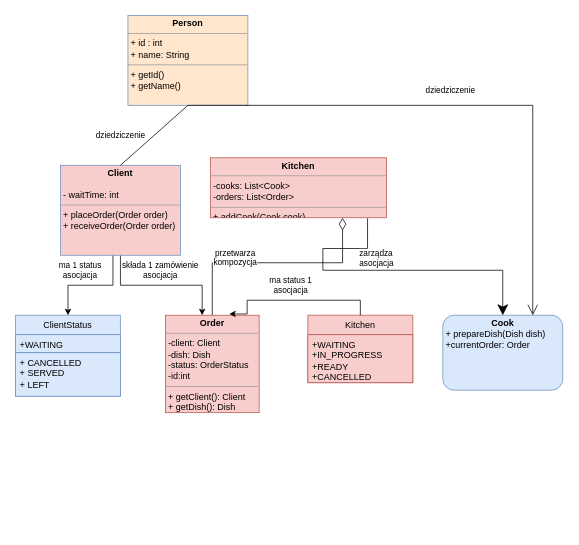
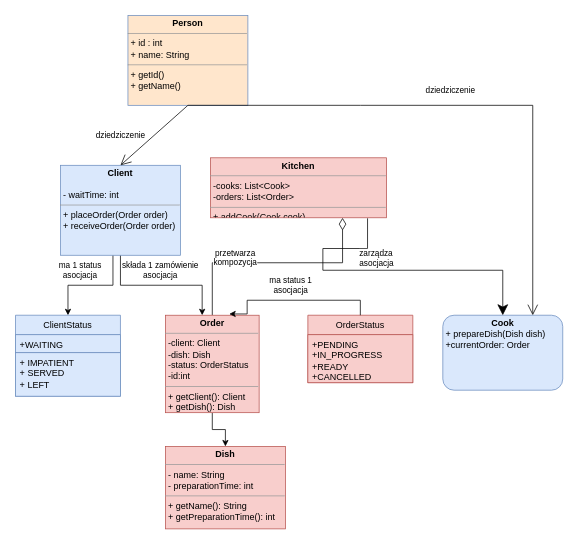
- <mxCell id="19" value="dziedziczenie" style="endArrow=none;endFill=1;endSize=12;html=1;rounded=0;exitX=0.5;exitY=1;exitDx=0;exitDy=0;entryX=0.5;entryY=0;entryDx=0;entryDy=0;" parent="1" source="18" target="5" edge="1"><mxGeometry x="0.559" y="-30" width="160" relative="1" as="geometry"><mxPoint x="360" y="230" as="sourcePoint" /><mxPoint x="520" y="230" as="targetPoint" /><mxPoint as="offset" /></mxGeometry></mxCell>
+ <mxCell id="19" value="dziedziczenie" style="endArrow=open;endFill=1;endSize=12;html=1;rounded=0;exitX=0.5;exitY=1;exitDx=0;exitDy=0;entryX=0.5;entryY=0;entryDx=0;entryDy=0;" parent="1" source="18" target="5" edge="1"><mxGeometry x="0.559" y="-30" width="160" relative="1" as="geometry"><mxPoint x="360" y="230" as="sourcePoint" /><mxPoint x="520" y="230" as="targetPoint" /><mxPoint as="offset" /></mxGeometry></mxCell>
- <mxCell id="5" value="&lt;p style=&quot;margin:0px;margin-top:4px;text-align:center;&quot;&gt;&lt;b&gt;Client&lt;/b&gt;&lt;/p&gt;&lt;p style=&quot;margin:0px;margin-left:4px;&quot;&gt;&lt;br&gt;&lt;/p&gt;&lt;p style=&quot;margin:0px;margin-left:4px;&quot;&gt;- waitTime: int&lt;/p&gt;&lt;hr size=&quot;1&quot;&gt;&lt;p style=&quot;margin:0px;margin-left:4px;&quot;&gt;+ placeOrder(Order order)&lt;/p&gt;&lt;p style=&quot;margin:0px;margin-left:4px;&quot;&gt;+ receiveOrder(Order order)&lt;/p&gt;" style="verticalAlign=top;align=left;overflow=fill;fontSize=12;fontFamily=Helvetica;html=1;whiteSpace=wrap;fillColor=#f8cecc;strokeColor=#6c8ebf;rounded=0;shadow=0;glass=0;" parent="1" vertex="1"><mxGeometry x="80" y="220" width="160" height="120" as="geometry" /></mxCell>
+ <mxCell id="5" value="&lt;p style=&quot;margin:0px;margin-top:4px;text-align:center;&quot;&gt;&lt;b&gt;Client&lt;/b&gt;&lt;/p&gt;&lt;p style=&quot;margin:0px;margin-left:4px;&quot;&gt;&lt;br&gt;&lt;/p&gt;&lt;p style=&quot;margin:0px;margin-left:4px;&quot;&gt;- waitTime: int&lt;/p&gt;&lt;hr size=&quot;1&quot;&gt;&lt;p style=&quot;margin:0px;margin-left:4px;&quot;&gt;+ placeOrder(Order order)&lt;/p&gt;&lt;p style=&quot;margin:0px;margin-left:4px;&quot;&gt;+ receiveOrder(Order order)&lt;/p&gt;" style="verticalAlign=top;align=left;overflow=fill;fontSize=12;fontFamily=Helvetica;html=1;whiteSpace=wrap;fillColor=#dae8fc;strokeColor=#6c8ebf;rounded=0;shadow=0;glass=0;" parent="1" vertex="1"><mxGeometry x="80" y="220" width="160" height="120" as="geometry" /></mxCell>
- <mxCell id="15" value="Kitchen" style="swimlane;fontStyle=0;childLayout=stackLayout;horizontal=1;startSize=26;fillColor=#f8cecc;horizontalStack=0;resizeParent=1;resizeParentMax=0;resizeLast=0;collapsible=1;marginBottom=0;whiteSpace=wrap;html=1;strokeColor=#b85450;" parent="1" vertex="1"><mxGeometry x="410" y="420" width="140" height="90" as="geometry"><mxRectangle x="410" y="320" width="110" height="30" as="alternateBounds" /></mxGeometry></mxCell>
+ <mxCell id="15" value="OrderStatus" style="swimlane;fontStyle=0;childLayout=stackLayout;horizontal=1;startSize=26;fillColor=#f8cecc;horizontalStack=0;resizeParent=1;resizeParentMax=0;resizeLast=0;collapsible=1;marginBottom=0;whiteSpace=wrap;html=1;strokeColor=#b85450;" parent="1" vertex="1"><mxGeometry x="410" y="420" width="140" height="90" as="geometry"><mxRectangle x="410" y="320" width="110" height="30" as="alternateBounds" /></mxGeometry></mxCell>
- <mxCell id="16" value="+WAITING&lt;br&gt;+IN_PROGRESS&lt;br&gt;+READY&lt;br&gt;+CANCELLED" style="text;strokeColor=#b85450;fillColor=#f8cecc;align=left;verticalAlign=top;spacingLeft=4;spacingRight=4;overflow=hidden;rotatable=0;points=[[0,0.5],[1,0.5]];portConstraint=eastwest;whiteSpace=wrap;html=1;rounded=0;" parent="15" vertex="1"><mxGeometry y="26" width="140" height="64" as="geometry" /></mxCell>
+ <mxCell id="16" value="+PENDING&lt;br&gt;+IN_PROGRESS&lt;br&gt;+READY&lt;br&gt;+CANCELLED" style="text;strokeColor=#b85450;fillColor=#f8cecc;align=left;verticalAlign=top;spacingLeft=4;spacingRight=4;overflow=hidden;rotatable=0;points=[[0,0.5],[1,0.5]];portConstraint=eastwest;whiteSpace=wrap;html=1;rounded=0;" parent="15" vertex="1"><mxGeometry y="26" width="140" height="64" as="geometry" /></mxCell>
- <mxCell id="12" value="+ CANCELLED&lt;br&gt;+ SERVED&lt;br&gt;+ LEFT" style="text;strokeColor=#6c8ebf;fillColor=#dae8fc;align=left;verticalAlign=top;spacingLeft=4;spacingRight=4;overflow=hidden;rotatable=0;points=[[0,0.5],[1,0.5]];portConstraint=eastwest;whiteSpace=wrap;html=1;rounded=0;" parent="10" vertex="1"><mxGeometry y="50" width="140" height="58" as="geometry" /></mxCell>
+ <mxCell id="12" value="+ IMPATIENT&lt;br&gt;+ SERVED&lt;br&gt;+ LEFT" style="text;strokeColor=#6c8ebf;fillColor=#dae8fc;align=left;verticalAlign=top;spacingLeft=4;spacingRight=4;overflow=hidden;rotatable=0;points=[[0,0.5],[1,0.5]];portConstraint=eastwest;whiteSpace=wrap;html=1;rounded=0;" parent="10" vertex="1"><mxGeometry y="50" width="140" height="58" as="geometry" /></mxCell>
+ <mxCell id="7" value="zawiera 1 danie&lt;br&gt;asocjacja" style="edgeStyle=orthogonalEdgeStyle;rounded=0;orthogonalLoop=1;jettySize=auto;html=1;" parent="1" source="8" target="13" edge="1"><mxGeometry x="0.091" y="50" relative="1" as="geometry"><mxPoint as="offset" /></mxGeometry></mxCell>
+ <mxCell id="13" value="&lt;p style=&quot;margin:0px;margin-top:4px;text-align:center;&quot;&gt;&lt;b&gt;Dish&lt;/b&gt;&lt;/p&gt;&lt;hr size=&quot;1&quot;&gt;&lt;p style=&quot;margin:0px;margin-left:4px;&quot;&gt;- name: String&lt;/p&gt;&lt;p style=&quot;margin:0px;margin-left:4px;&quot;&gt;- preparationTime: int&lt;/p&gt;&lt;hr size=&quot;1&quot;&gt;&lt;p style=&quot;margin:0px;margin-left:4px;&quot;&gt;+ getName(): String&lt;/p&gt;&lt;p style=&quot;margin:0px;margin-left:4px;&quot;&gt;+ getPreparationTime(): int&amp;nbsp;&lt;/p&gt;" style="verticalAlign=top;align=left;overflow=fill;fontSize=12;fontFamily=Helvetica;html=1;whiteSpace=wrap;fillColor=#f8cecc;strokeColor=#b85450;" parent="1" vertex="1"><mxGeometry x="220" y="595" width="160" height="110" as="geometry" /></mxCell>
